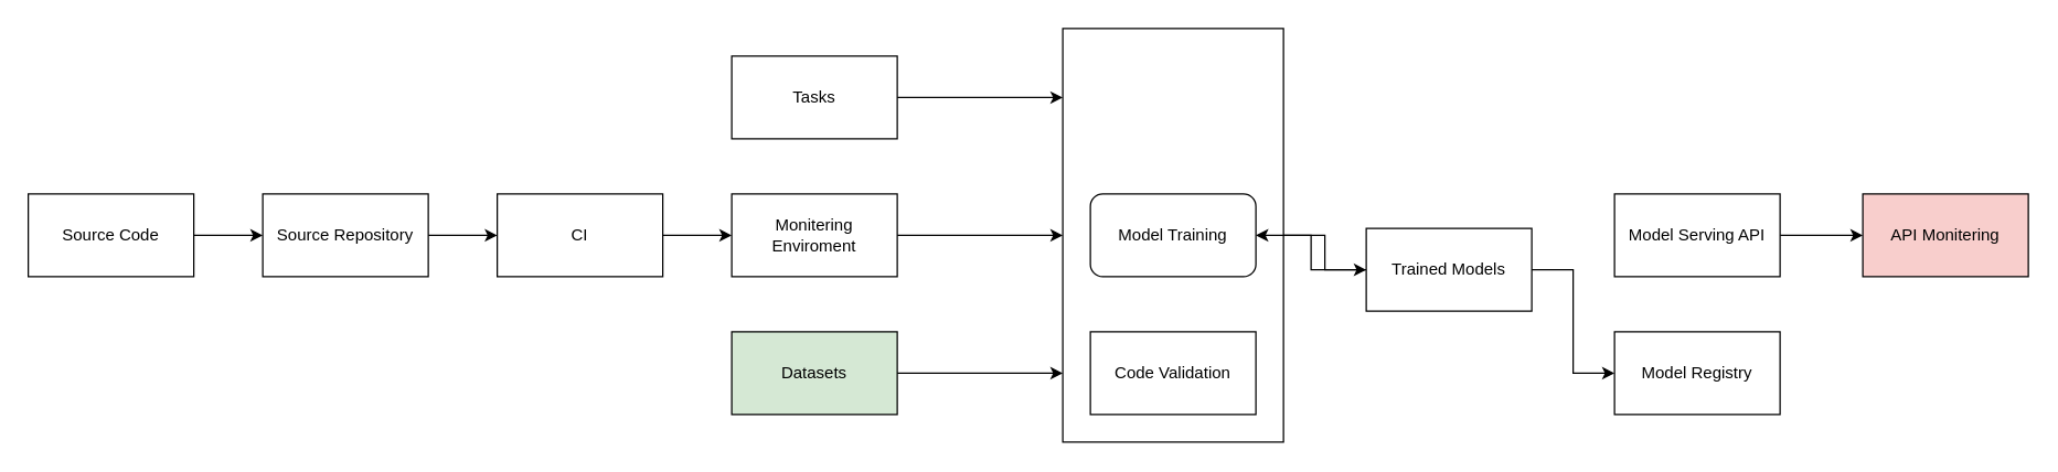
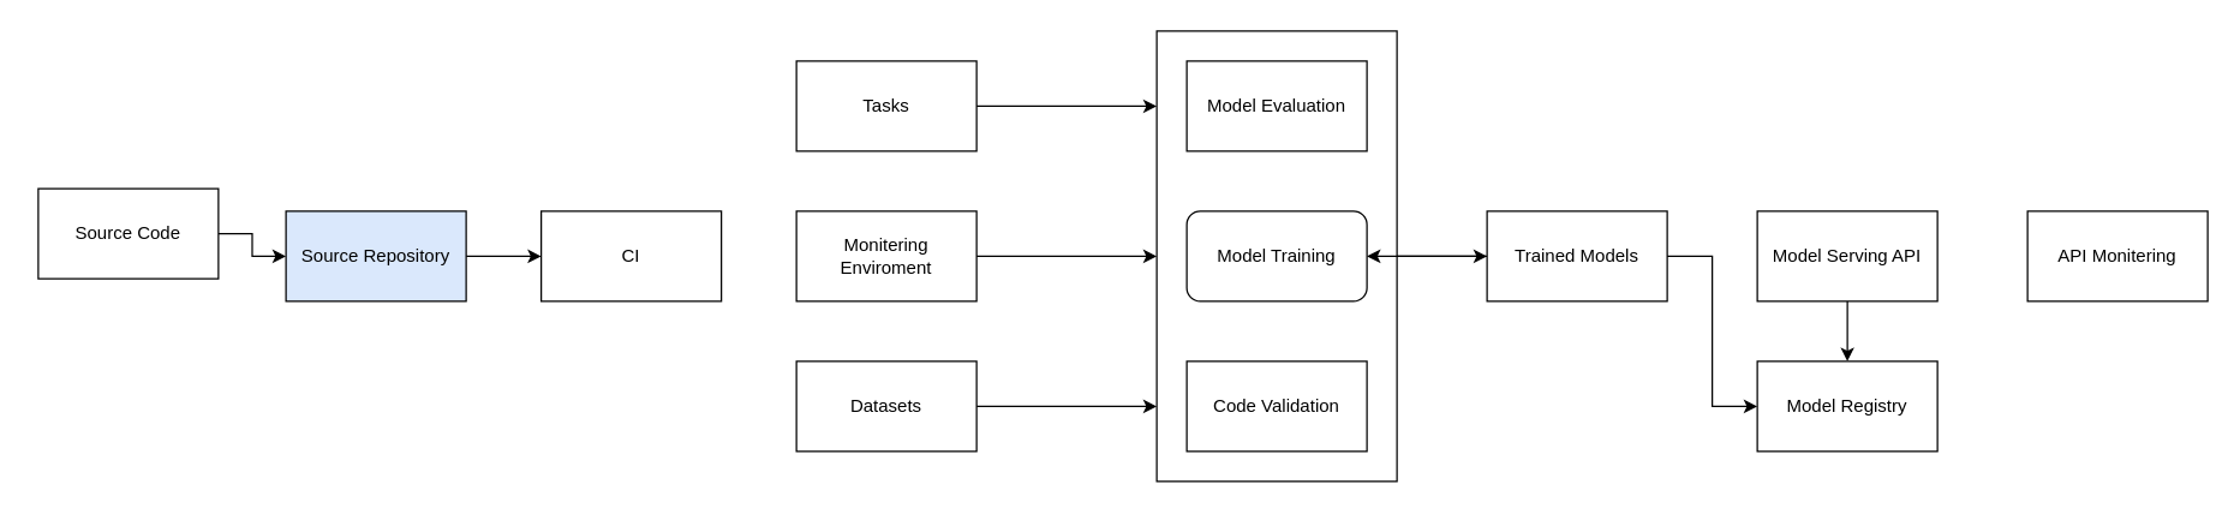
+ <mxCell id="12" value="Model Evaluation" style="rounded=0;whiteSpace=wrap;html=1;" vertex="1" parent="1"><mxGeometry x="790" y="40" width="120" height="60" as="geometry" /></mxCell>
- <mxCell id="3" value="Source Code" style="rounded=0;whiteSpace=wrap;html=1;" vertex="1" parent="1"><mxGeometry x="20" y="140" width="120" height="60" as="geometry" /></mxCell>
+ <mxCell id="3" value="Source Code" style="rounded=0;whiteSpace=wrap;html=1;" vertex="1" parent="1"><mxGeometry x="25" y="125" width="120" height="60" as="geometry" /></mxCell>
- <mxCell id="5" value="Source Repository" style="rounded=0;whiteSpace=wrap;html=1;" vertex="1" parent="1"><mxGeometry x="190" y="140" width="120" height="60" as="geometry" /></mxCell>
+ <mxCell id="5" value="Source Repository" style="rounded=0;whiteSpace=wrap;html=1;fillColor=#dae8fc;" vertex="1" parent="1"><mxGeometry x="190" y="140" width="120" height="60" as="geometry" /></mxCell>
- <mxCell id="6" value="" style="edgeStyle=orthogonalEdgeStyle;rounded=0;orthogonalLoop=1;jettySize=auto;html=1;" edge="1" parent="1" source="7" target="8"><mxGeometry relative="1" as="geometry" /></mxCell>
- <mxCell id="19" value="" style="edgeStyle=orthogonalEdgeStyle;rounded=0;orthogonalLoop=1;jettySize=auto;html=1;" edge="1" parent="1" source="20" target="25"><mxGeometry relative="1" as="geometry" /></mxCell>
+ <mxCell id="19" value="" style="edgeStyle=orthogonalEdgeStyle;rounded=0;orthogonalLoop=1;jettySize=auto;html=1;" edge="1" parent="1" source="20" target="21"><mxGeometry relative="1" as="geometry" /></mxCell>
- <mxCell id="25" value="API Monitering" style="rounded=0;whiteSpace=wrap;html=1;fillColor=#f8cecc;" vertex="1" parent="1"><mxGeometry x="1350" y="140" width="120" height="60" as="geometry" /></mxCell>
+ <mxCell id="25" value="API Monitering" style="rounded=0;whiteSpace=wrap;html=1;" vertex="1" parent="1"><mxGeometry x="1350" y="140" width="120" height="60" as="geometry" /></mxCell>
- <mxCell id="18" value="Trained Models" style="rounded=0;whiteSpace=wrap;html=1;" vertex="1" parent="1"><mxGeometry x="990" y="165" width="120" height="60" as="geometry" /></mxCell>
+ <mxCell id="18" value="Trained Models" style="rounded=0;whiteSpace=wrap;html=1;" vertex="1" parent="1"><mxGeometry x="990" y="140" width="120" height="60" as="geometry" /></mxCell>
- <mxCell id="9" value="Datasets" style="rounded=0;whiteSpace=wrap;html=1;fillColor=#d5e8d4;" vertex="1" parent="1"><mxGeometry x="530" y="240" width="120" height="60" as="geometry" /></mxCell>
+ <mxCell id="9" value="Datasets" style="rounded=0;whiteSpace=wrap;html=1;" vertex="1" parent="1"><mxGeometry x="530" y="240" width="120" height="60" as="geometry" /></mxCell>
